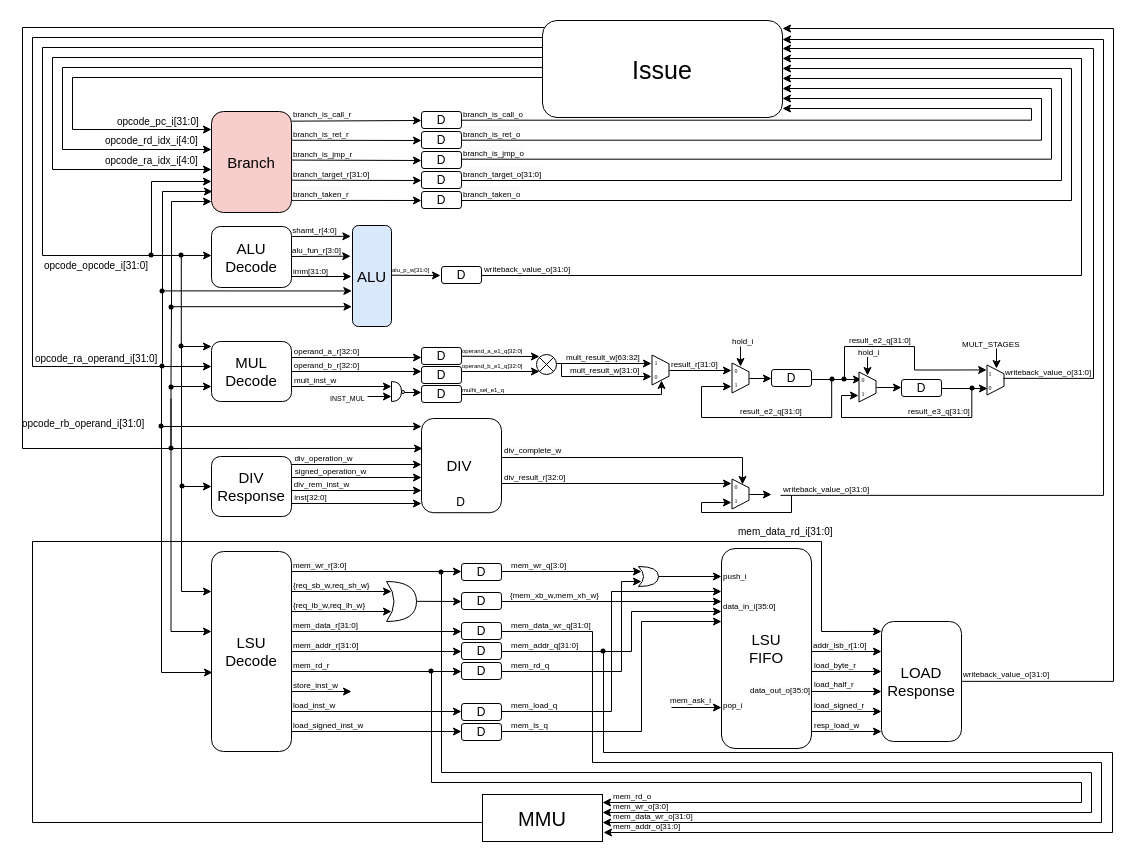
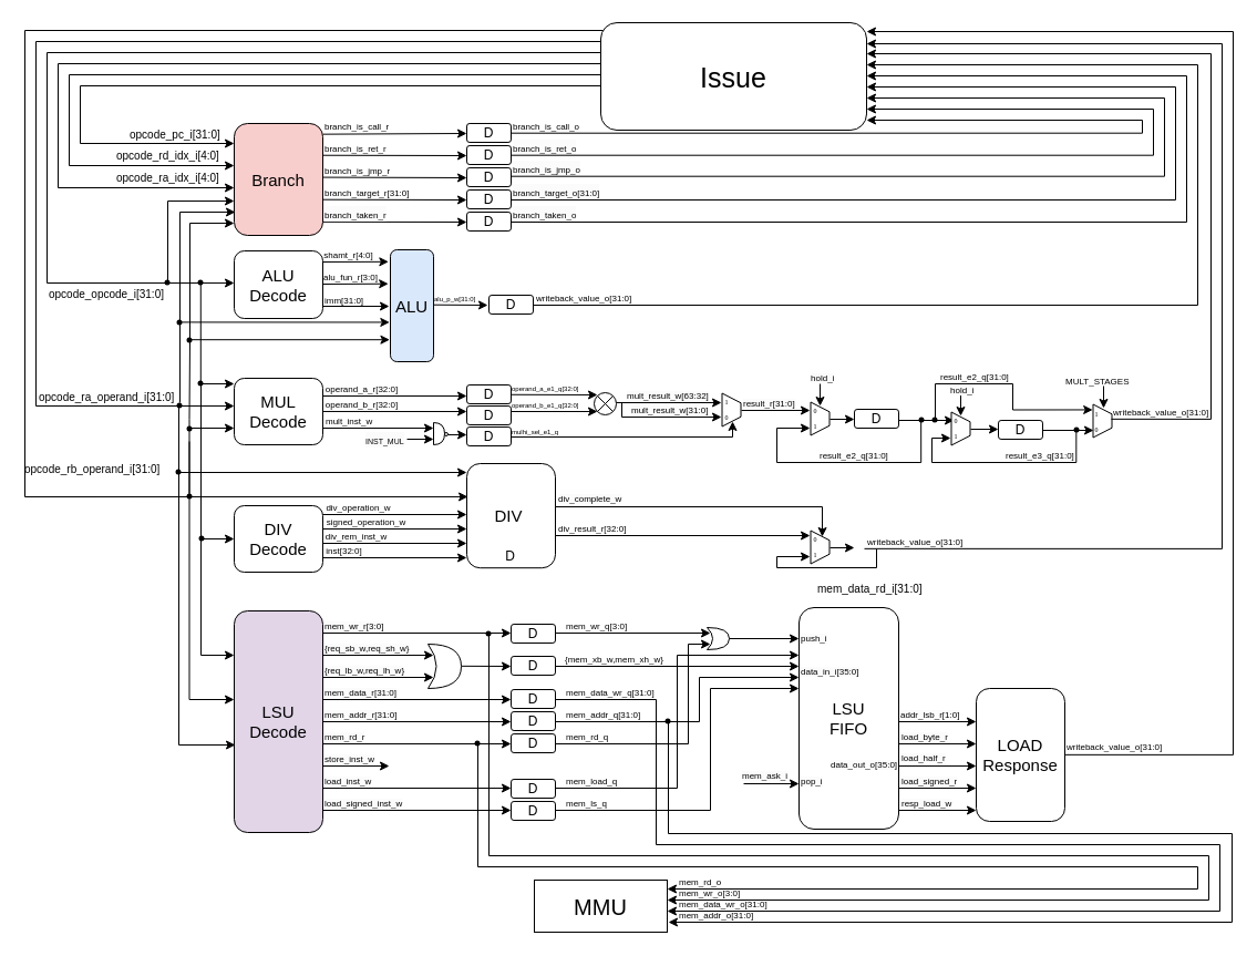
- <mxCell id="103" value="&lt;font style=&quot;font-size: 15px;&quot;&gt;DIV &lt;br&gt;Response&lt;/font&gt;" style="rounded=1;whiteSpace=wrap;html=1;" parent="1" vertex="1"><mxGeometry x="211" y="456" width="80" height="60" as="geometry" /></mxCell>
+ <mxCell id="103" value="&lt;font style=&quot;font-size: 15px;&quot;&gt;DIV &lt;br&gt;Decode&lt;/font&gt;" style="rounded=1;whiteSpace=wrap;html=1;" parent="1" vertex="1"><mxGeometry x="211" y="456" width="80" height="60" as="geometry" /></mxCell>
- <mxCell id="189" value="" style="endArrow=classic;html=1;rounded=0;edgeStyle=orthogonalEdgeStyle;entryX=0;entryY=0.083;entryDx=0;entryDy=0;entryPerimeter=0;exitX=0;exitY=0.5;exitDx=0;exitDy=0;" parent="1" source="207" target="191" edge="1"><mxGeometry width="50" height="50" relative="1" as="geometry"><mxPoint x="32" y="882" as="sourcePoint" /><mxPoint x="821" y="631" as="targetPoint" /><Array as="points"><mxPoint x="482" y="822" /><mxPoint x="32" y="822" /><mxPoint x="32" y="541" /><mxPoint x="821" y="541" /><mxPoint x="821" y="631" /></Array></mxGeometry></mxCell>
- <mxCell id="130" value="&lt;font style=&quot;font-size: 15px;&quot;&gt;LSU &lt;br&gt;Decode&lt;/font&gt;" style="rounded=1;whiteSpace=wrap;html=1;" parent="1" vertex="1"><mxGeometry x="211" y="551" width="80" height="200" as="geometry" /></mxCell>
+ <mxCell id="130" value="&lt;font style=&quot;font-size: 15px;&quot;&gt;LSU &lt;br&gt;Decode&lt;/font&gt;" style="rounded=1;whiteSpace=wrap;html=1;fillColor=#e1d5e7;" parent="1" vertex="1"><mxGeometry x="211" y="551" width="80" height="200" as="geometry" /></mxCell>
